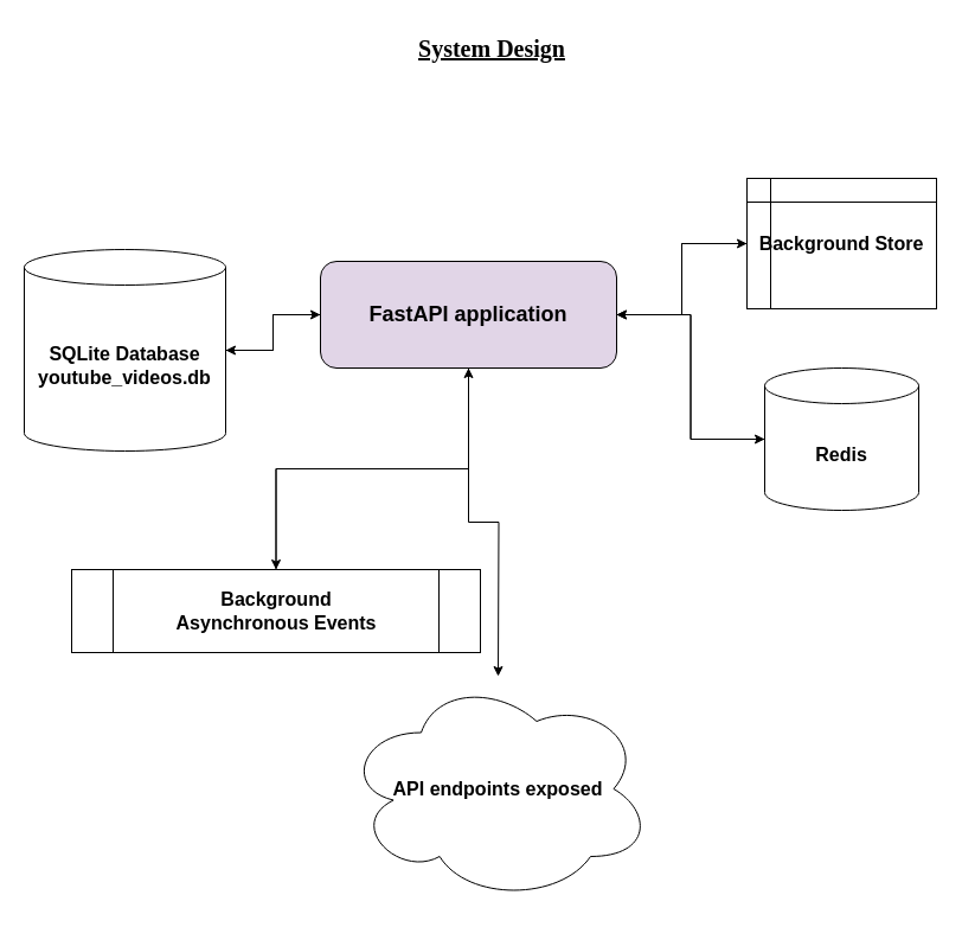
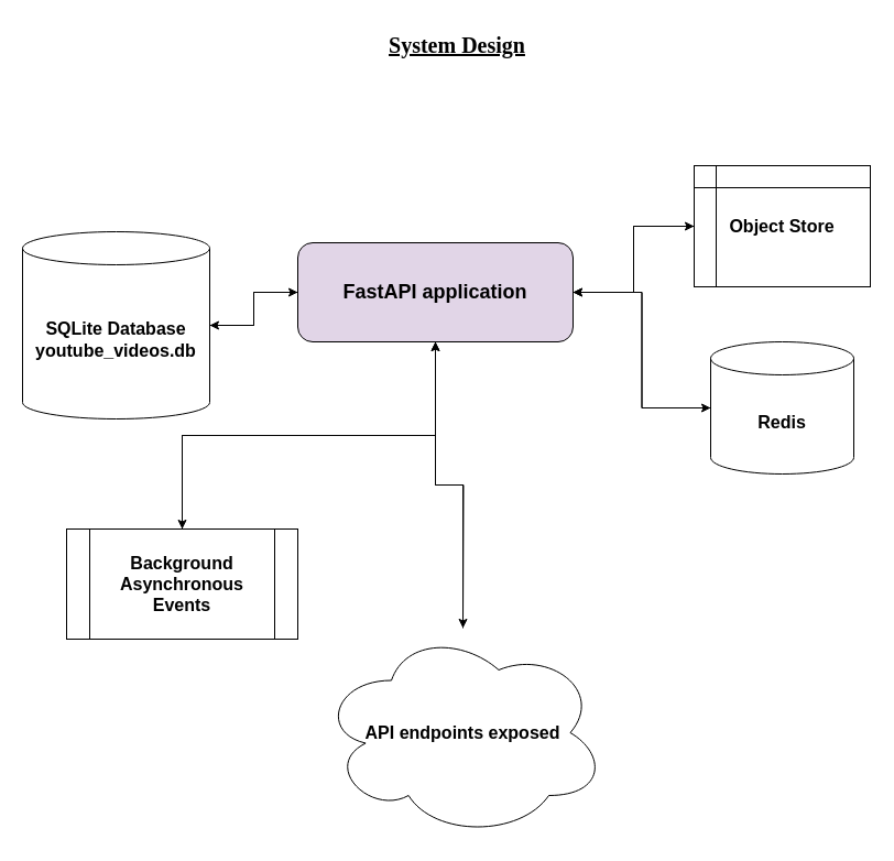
- <mxCell id="14" value="&lt;font style=&quot;font-size: 16px;&quot;&gt;&lt;b&gt;Background Store&lt;br&gt;&lt;/b&gt;&lt;/font&gt;" style="shape=internalStorage;whiteSpace=wrap;html=1;backgroundOutline=1;" vertex="1" parent="1"><mxGeometry x="630" y="150" width="160" height="110" as="geometry" /></mxCell>
+ <mxCell id="14" value="&lt;font style=&quot;font-size: 16px;&quot;&gt;&lt;b&gt;Object Store&lt;br&gt;&lt;/b&gt;&lt;/font&gt;" style="shape=internalStorage;whiteSpace=wrap;html=1;backgroundOutline=1;" vertex="1" parent="1"><mxGeometry x="630" y="150" width="160" height="110" as="geometry" /></mxCell>
- <mxCell id="16" value="&lt;font style=&quot;font-size: 16px;&quot;&gt;&lt;b&gt;Background&lt;br&gt;Asynchronous Events&lt;/b&gt;&lt;/font&gt;" style="shape=process;whiteSpace=wrap;html=1;backgroundOutline=1;" vertex="1" parent="1"><mxGeometry x="60" y="480" width="345" height="70" as="geometry" /></mxCell>
+ <mxCell id="16" value="&lt;font style=&quot;font-size: 16px;&quot;&gt;&lt;b&gt;Background&lt;br&gt;Asynchronous Events&lt;/b&gt;&lt;/font&gt;" style="shape=process;whiteSpace=wrap;html=1;backgroundOutline=1;" vertex="1" parent="1"><mxGeometry x="60" y="480" width="210" height="100" as="geometry" /></mxCell>
+ <mxCell id="17" style="edgeStyle=orthogonalEdgeStyle;rounded=0;orthogonalLoop=1;jettySize=auto;html=1;entryX=0.5;entryY=1;entryDx=0;entryDy=0;" edge="1" parent="1" source="18" target="8"><mxGeometry relative="1" as="geometry" /></mxCell>
